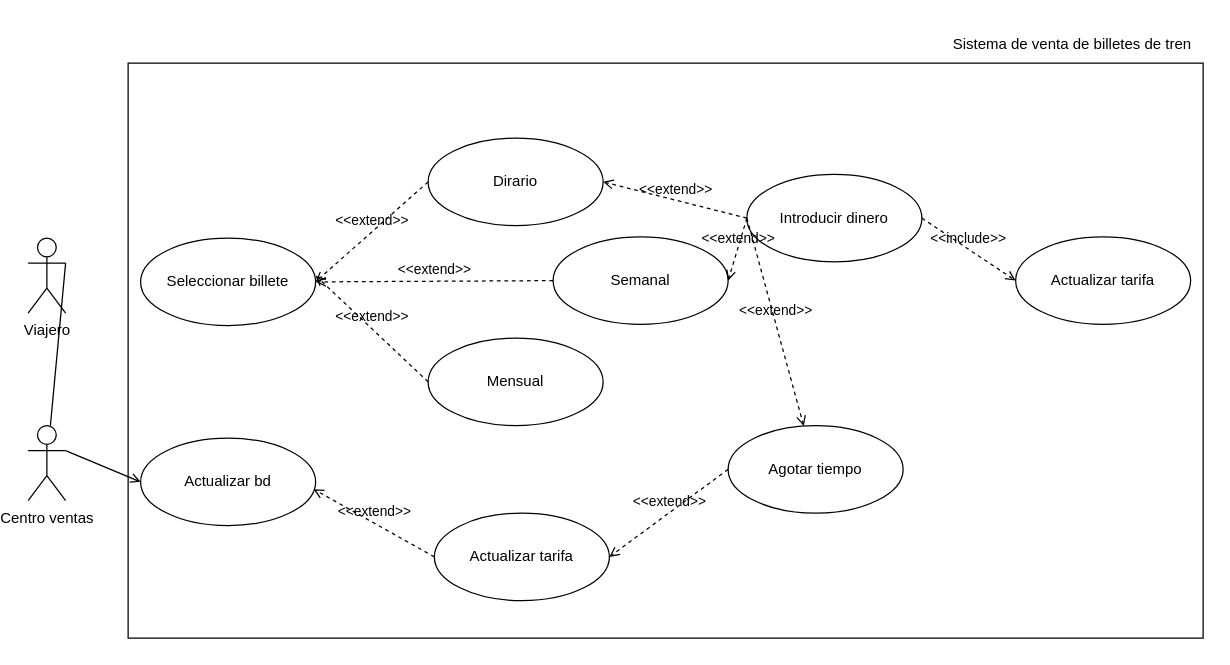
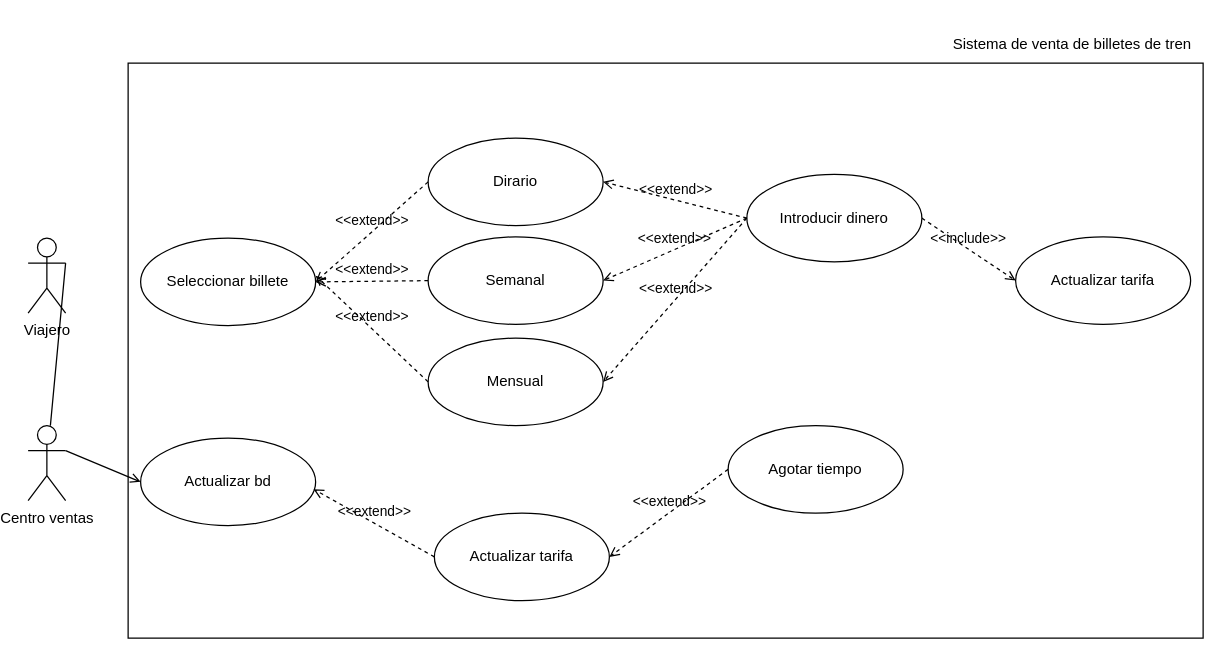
- <mxCell id="8" value="Semanal" style="ellipse;whiteSpace=wrap;html=1;" vertex="1" parent="1"><mxGeometry x="440" y="189" width="140" height="70" as="geometry" /></mxCell>
+ <mxCell id="8" value="Semanal" style="ellipse;whiteSpace=wrap;html=1;" vertex="1" parent="1"><mxGeometry x="340" y="189" width="140" height="70" as="geometry" /></mxCell>
- <mxCell id="24" value="&amp;lt;&amp;lt;extend&amp;gt;&amp;gt;" style="html=1;verticalAlign=bottom;labelBackgroundColor=none;endArrow=open;endFill=0;dashed=1;rounded=0;exitX=0;exitY=0.5;exitDx=0;exitDy=0;" edge="1" parent="1" source="14" target="17"><mxGeometry width="160" relative="1" as="geometry"><mxPoint x="610" y="234" as="sourcePoint" /><mxPoint x="490" y="234" as="targetPoint" /></mxGeometry></mxCell>
+ <mxCell id="24" value="&amp;lt;&amp;lt;extend&amp;gt;&amp;gt;" style="html=1;verticalAlign=bottom;labelBackgroundColor=none;endArrow=open;endFill=0;dashed=1;rounded=0;entryX=1;entryY=0.5;entryDx=0;entryDy=0;exitX=0;exitY=0.5;exitDx=0;exitDy=0;" edge="1" parent="1" source="14" target="9"><mxGeometry width="160" relative="1" as="geometry"><mxPoint x="610" y="234" as="sourcePoint" /><mxPoint x="490" y="234" as="targetPoint" /></mxGeometry></mxCell>
